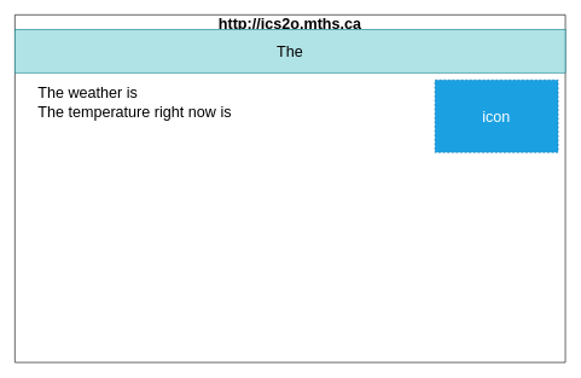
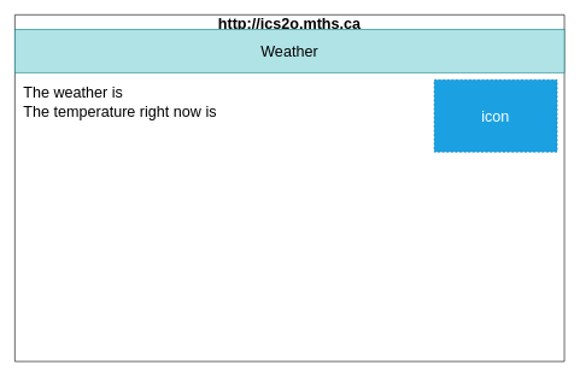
- <mxCell id="3" value="The" style="whiteSpace=wrap;html=1;fillColor=#b0e3e6;strokeColor=#0e8088;fontSize=21;fontColor=#000000;" parent="2" vertex="1"><mxGeometry y="20" width="760" height="60" as="geometry" /></mxCell>
+ <mxCell id="3" value="Weather" style="whiteSpace=wrap;html=1;fillColor=#b0e3e6;strokeColor=#0e8088;fontSize=21;fontColor=#000000;" parent="2" vertex="1"><mxGeometry y="20" width="760" height="60" as="geometry" /></mxCell>
- <mxCell id="4" value="The weather is&lt;br&gt;The temperature right now is" style="text;html=1;align=left;verticalAlign=middle;resizable=0;points=[];autosize=1;strokeColor=none;fillColor=none;fontSize=21;fontColor=#000000;" parent="2" vertex="1"><mxGeometry x="30" y="90" width="290" height="60" as="geometry" /></mxCell>
+ <mxCell id="4" value="The weather is&lt;br&gt;The temperature right now is" style="text;html=1;align=left;verticalAlign=middle;resizable=0;points=[];autosize=1;strokeColor=none;fillColor=none;fontSize=21;fontColor=#000000;" parent="2" vertex="1"><mxGeometry x="10" y="90" width="290" height="60" as="geometry" /></mxCell>
